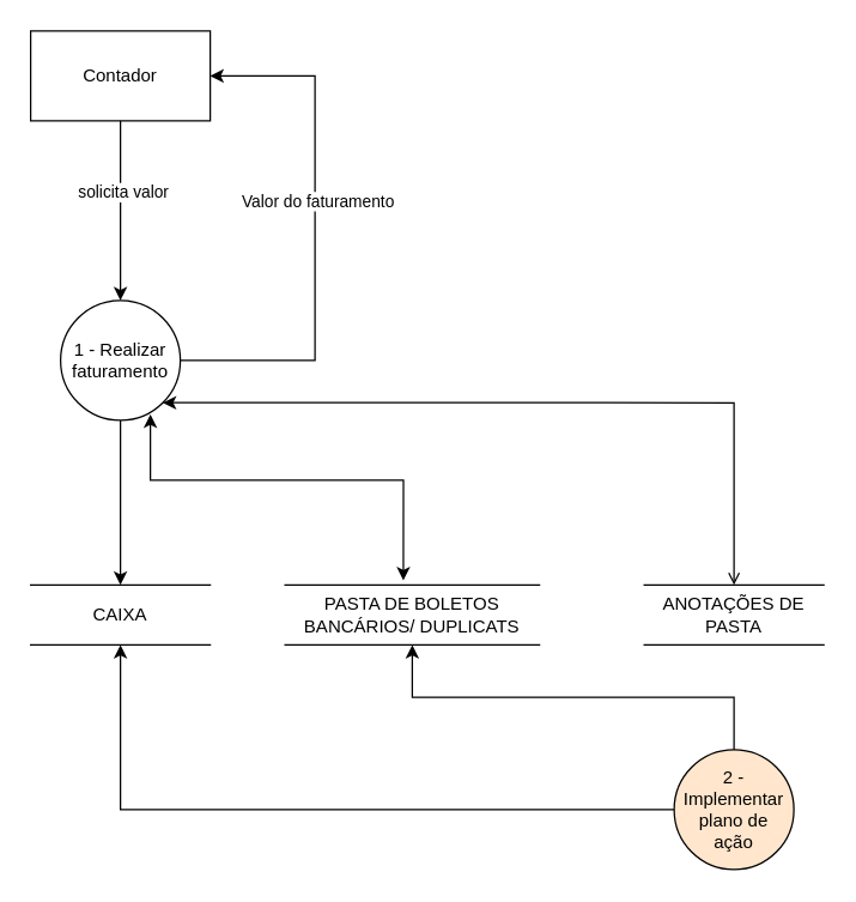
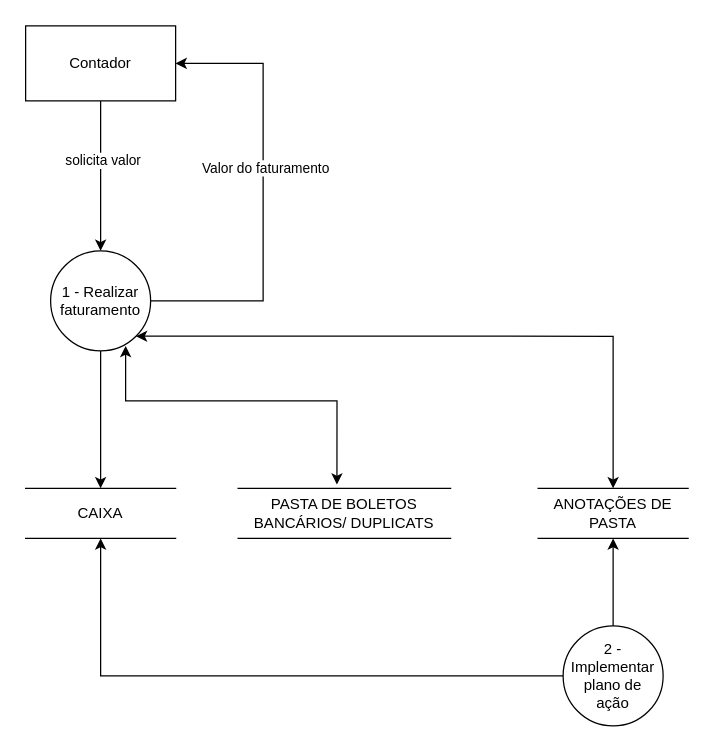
- <mxCell id="13" style="edgeStyle=orthogonalEdgeStyle;rounded=0;orthogonalLoop=1;jettySize=auto;html=1;entryX=0.5;entryY=0;entryDx=0;entryDy=0;startArrow=classic;startFill=1;endArrow=open;endFill=1;exitX=1;exitY=1;exitDx=0;exitDy=0;" parent="1" source="14" target="5" edge="1"><mxGeometry relative="1" as="geometry"><mxPoint x="120" y="268" as="sourcePoint" /><Array as="points"><mxPoint x="490" y="268" /></Array></mxGeometry></mxCell>
+ <mxCell id="13" style="edgeStyle=orthogonalEdgeStyle;rounded=0;orthogonalLoop=1;jettySize=auto;html=1;entryX=0.5;entryY=0;entryDx=0;entryDy=0;startArrow=classic;startFill=1;endArrow=classic;endFill=1;exitX=1;exitY=1;exitDx=0;exitDy=0;" parent="1" source="14" target="5" edge="1"><mxGeometry relative="1" as="geometry"><mxPoint x="120" y="268" as="sourcePoint" /><Array as="points"><mxPoint x="490" y="268" /></Array></mxGeometry></mxCell>
- <mxCell id="3" style="edgeStyle=orthogonalEdgeStyle;rounded=0;orthogonalLoop=1;jettySize=auto;html=1;exitX=0.5;exitY=0;exitDx=0;exitDy=0;startArrow=none;startFill=0;endArrow=classic;endFill=1;" parent="1" source="4" target="15" edge="1"><mxGeometry relative="1" as="geometry" /></mxCell>
+ <mxCell id="3" style="edgeStyle=orthogonalEdgeStyle;rounded=0;orthogonalLoop=1;jettySize=auto;html=1;exitX=0.5;exitY=0;exitDx=0;exitDy=0;entryX=0.5;entryY=1;entryDx=0;entryDy=0;startArrow=none;startFill=0;endArrow=classic;endFill=1;" parent="1" source="4" target="5" edge="1"><mxGeometry relative="1" as="geometry" /></mxCell>
- <mxCell id="4" value="2 - Implementar plano de &lt;br&gt;ação" style="ellipse;whiteSpace=wrap;html=1;aspect=fixed;fillColor=#ffe6cc;" parent="1" vertex="1"><mxGeometry x="450" y="500" width="80" height="80" as="geometry" /></mxCell>
+ <mxCell id="4" value="2 - Implementar plano de &lt;br&gt;ação" style="ellipse;whiteSpace=wrap;html=1;aspect=fixed;" parent="1" vertex="1"><mxGeometry x="450" y="500" width="80" height="80" as="geometry" /></mxCell>
